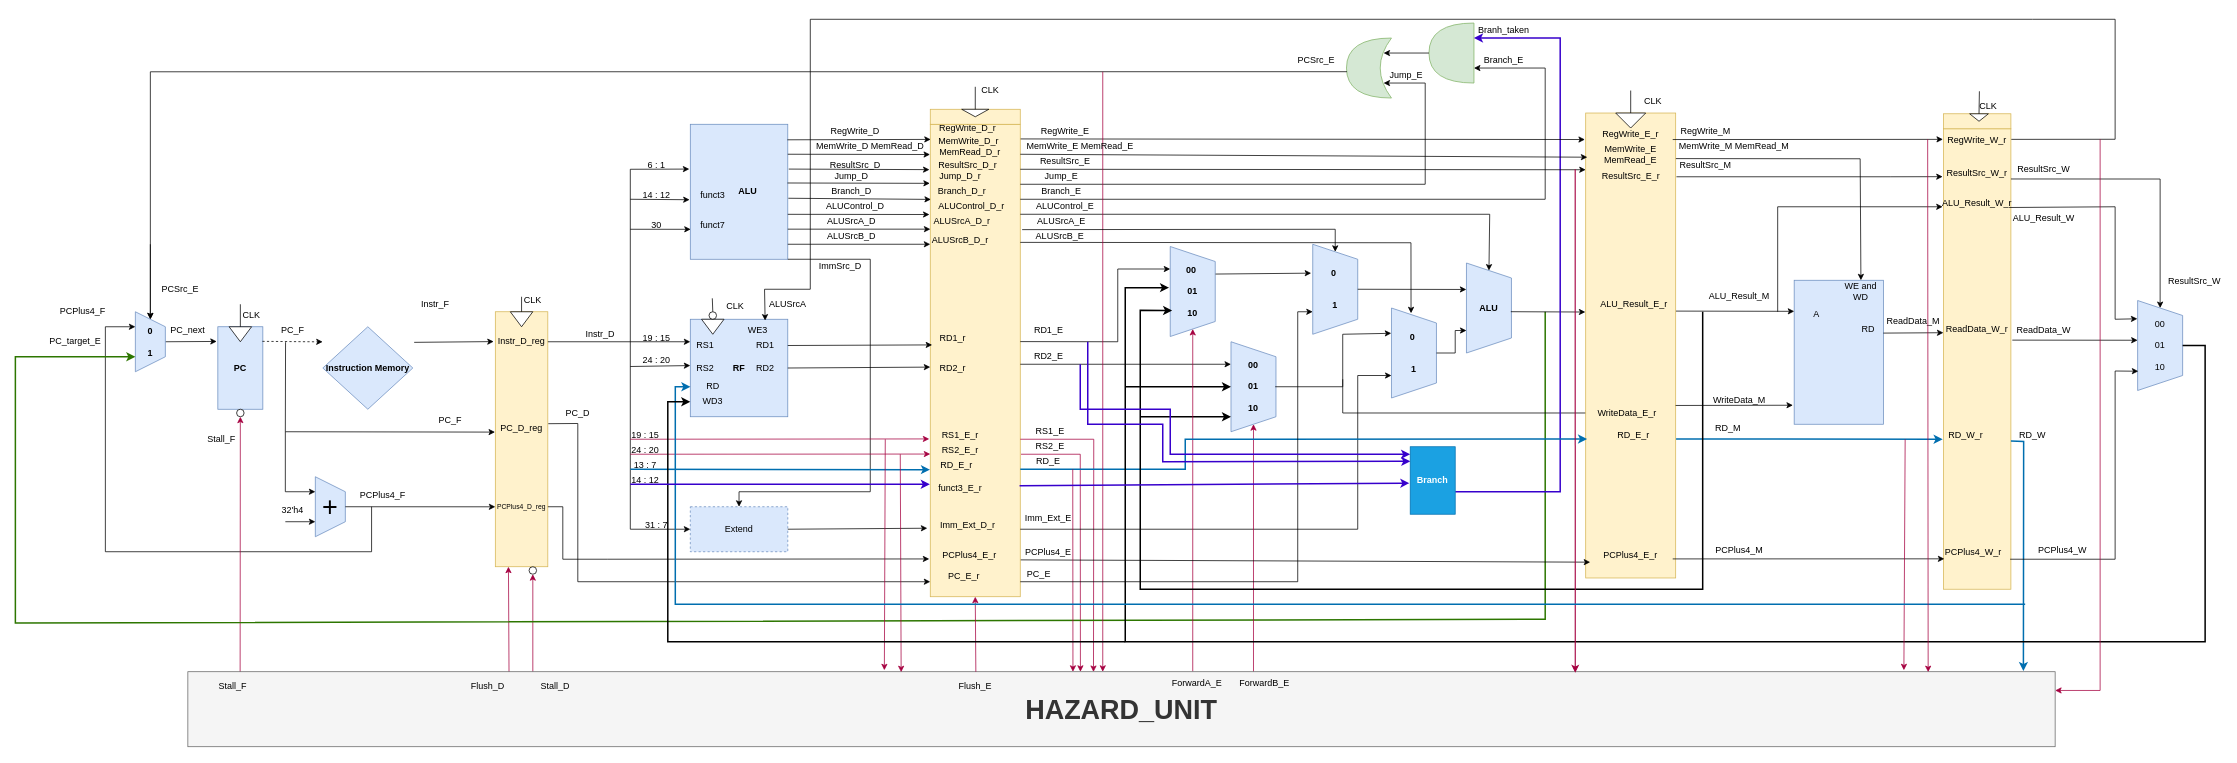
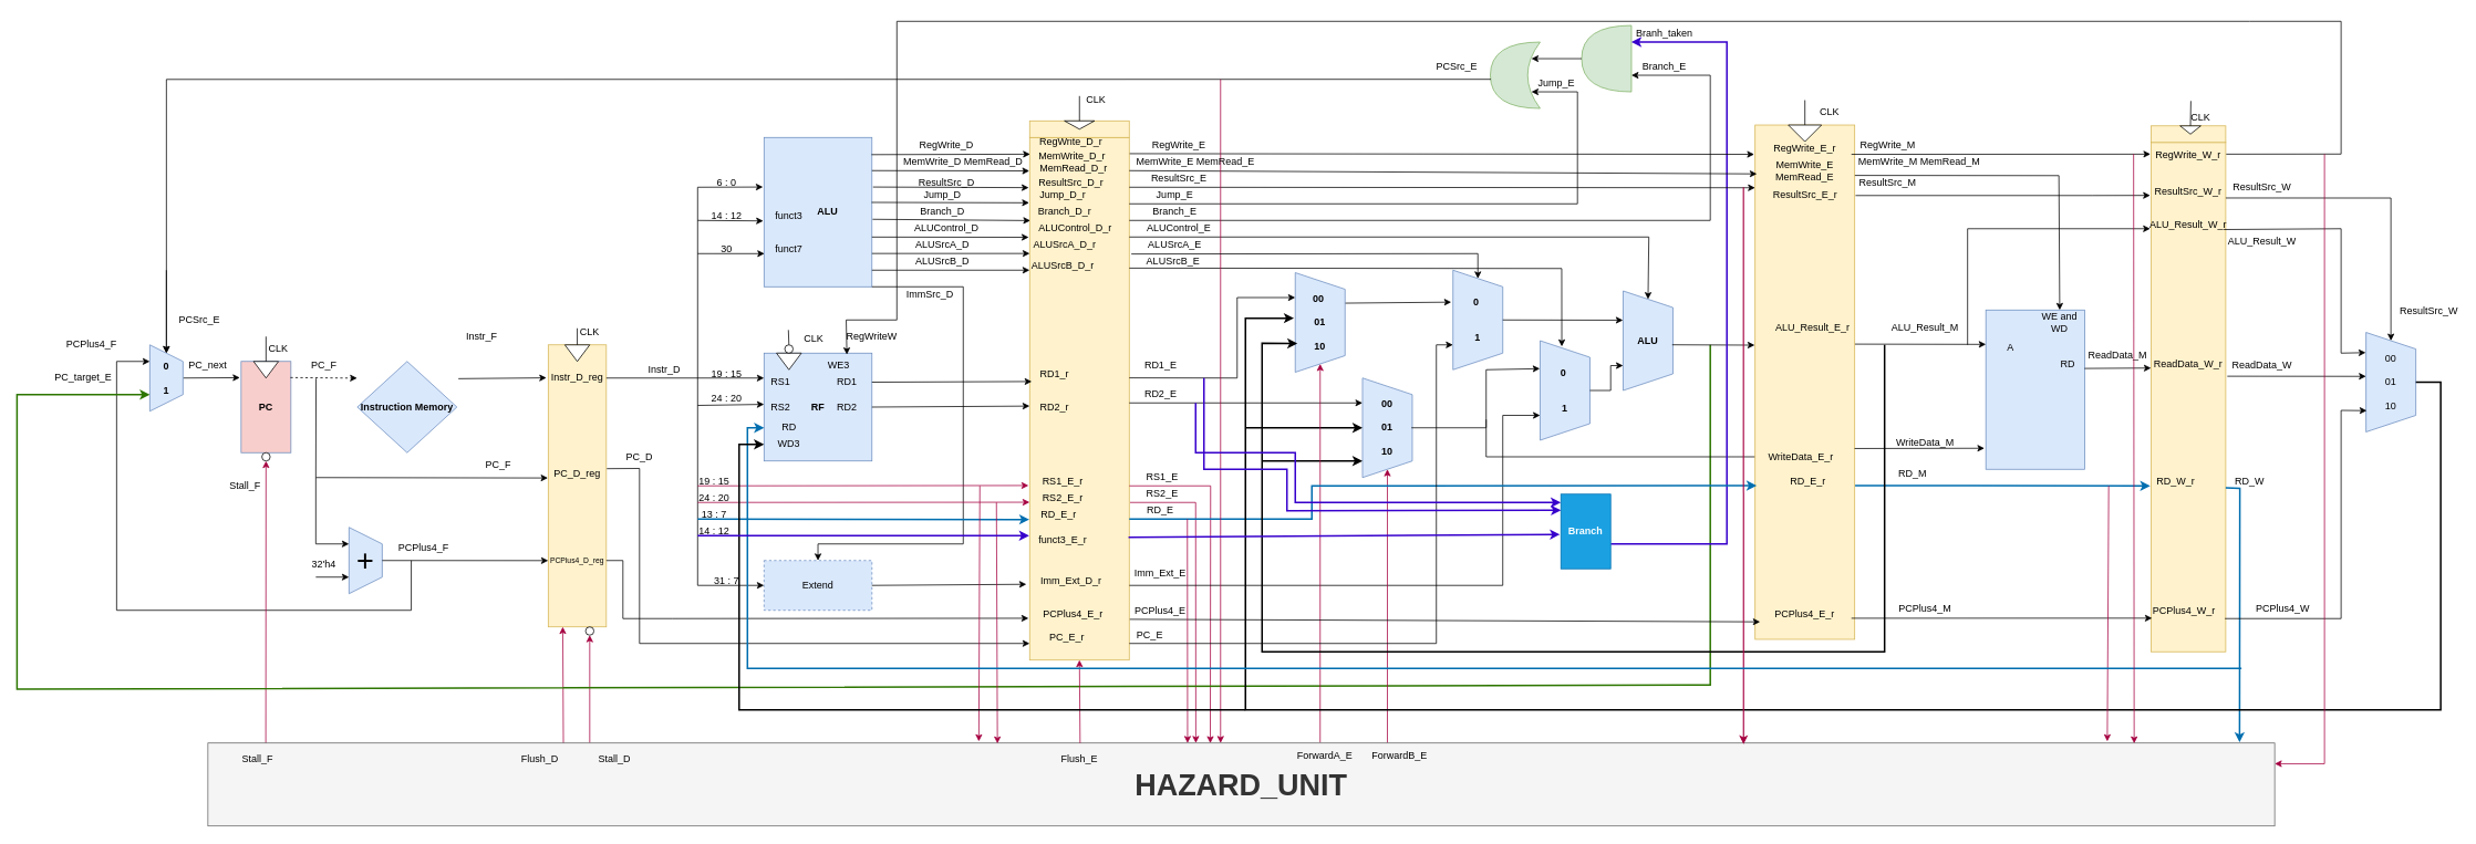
- <mxCell id="47" value="6 : 1" style="text;html=1;align=center;verticalAlign=middle;whiteSpace=wrap;rounded=0;" vertex="1" parent="1"><mxGeometry x="845" y="205" width="60" height="30" as="geometry" /></mxCell>
+ <mxCell id="47" value="6 : 0" style="text;html=1;align=center;verticalAlign=middle;whiteSpace=wrap;rounded=0;" vertex="1" parent="1"><mxGeometry x="845" y="205" width="60" height="30" as="geometry" /></mxCell>
- <mxCell id="92" value="ALUSrcA" style="text;html=1;align=center;verticalAlign=middle;whiteSpace=wrap;rounded=0;" vertex="1" parent="1"><mxGeometry x="1020" y="390" width="60" height="30" as="geometry" /></mxCell>
+ <mxCell id="92" value="RegWriteW" style="text;html=1;align=center;verticalAlign=middle;whiteSpace=wrap;rounded=0;" vertex="1" parent="1"><mxGeometry x="1020" y="390" width="60" height="30" as="geometry" /></mxCell>
- <mxCell id="174" value="ALU_Result_E_r" style="text;html=1;align=center;verticalAlign=middle;whiteSpace=wrap;rounded=0;" vertex="1" parent="1"><mxGeometry x="2136.5" y="390" width="82.5" height="30" as="geometry" /></mxCell>
+ <mxCell id="174" value="ALU_Result_E_r" style="text;html=1;align=center;verticalAlign=middle;whiteSpace=wrap;rounded=0;" vertex="1" parent="1"><mxGeometry x="2141.5" y="380" width="82.5" height="30" as="geometry" /></mxCell>
- <mxCell id="2" value="&lt;b&gt;PC&lt;/b&gt;" style="rounded=0;whiteSpace=wrap;html=1;fillColor=#dae8fc;strokeColor=#6c8ebf;" vertex="1" parent="1"><mxGeometry x="290" y="435" width="60" height="110" as="geometry" /></mxCell>
+ <mxCell id="2" value="&lt;b&gt;PC&lt;/b&gt;" style="rounded=0;whiteSpace=wrap;html=1;fillColor=#f8cecc;strokeColor=#6c8ebf;" vertex="1" parent="1"><mxGeometry x="290" y="435" width="60" height="110" as="geometry" /></mxCell>
